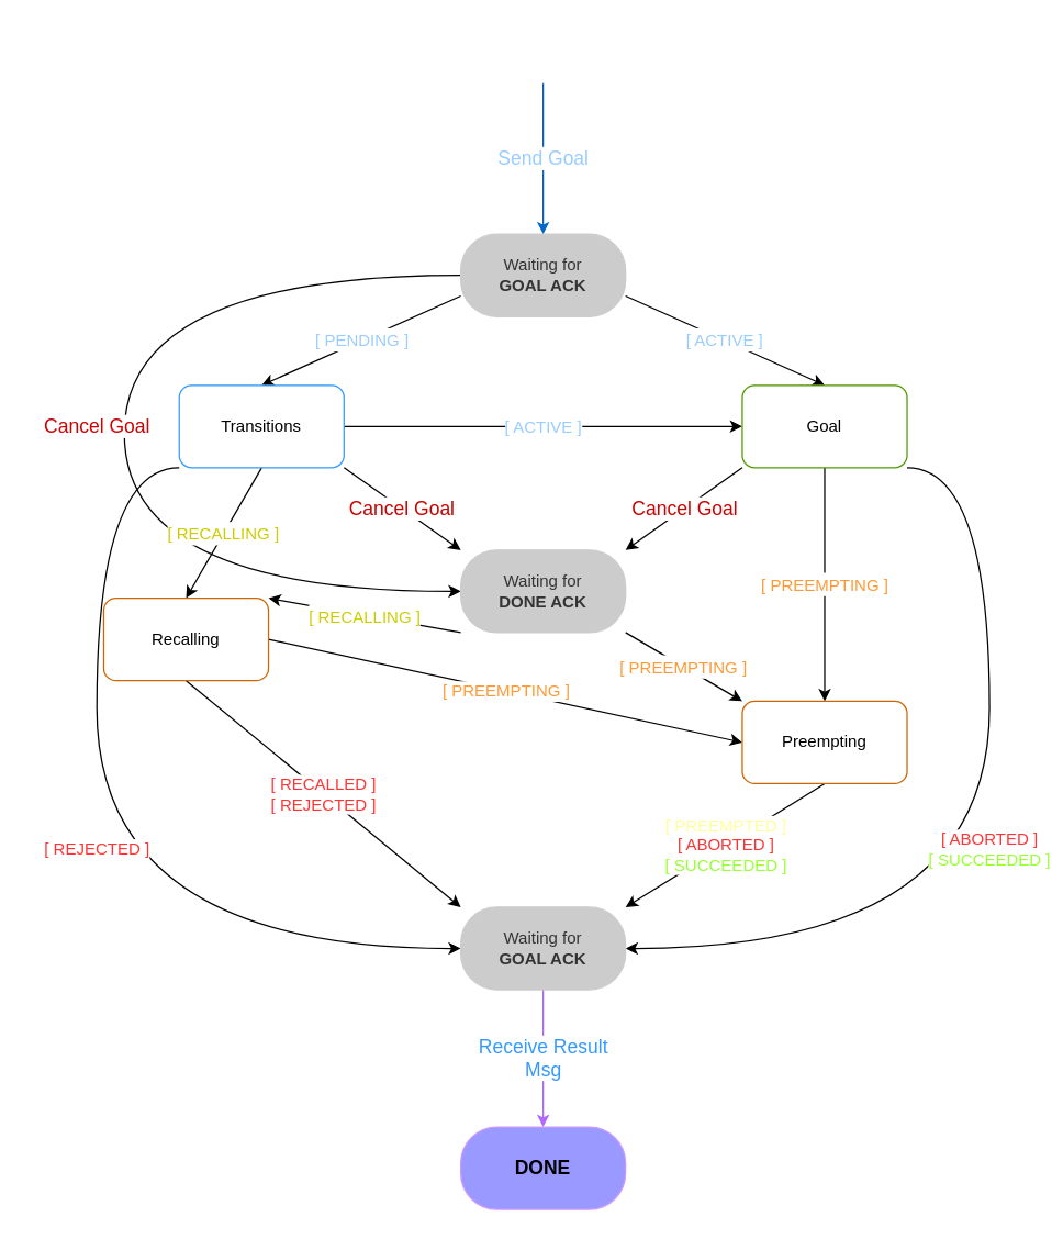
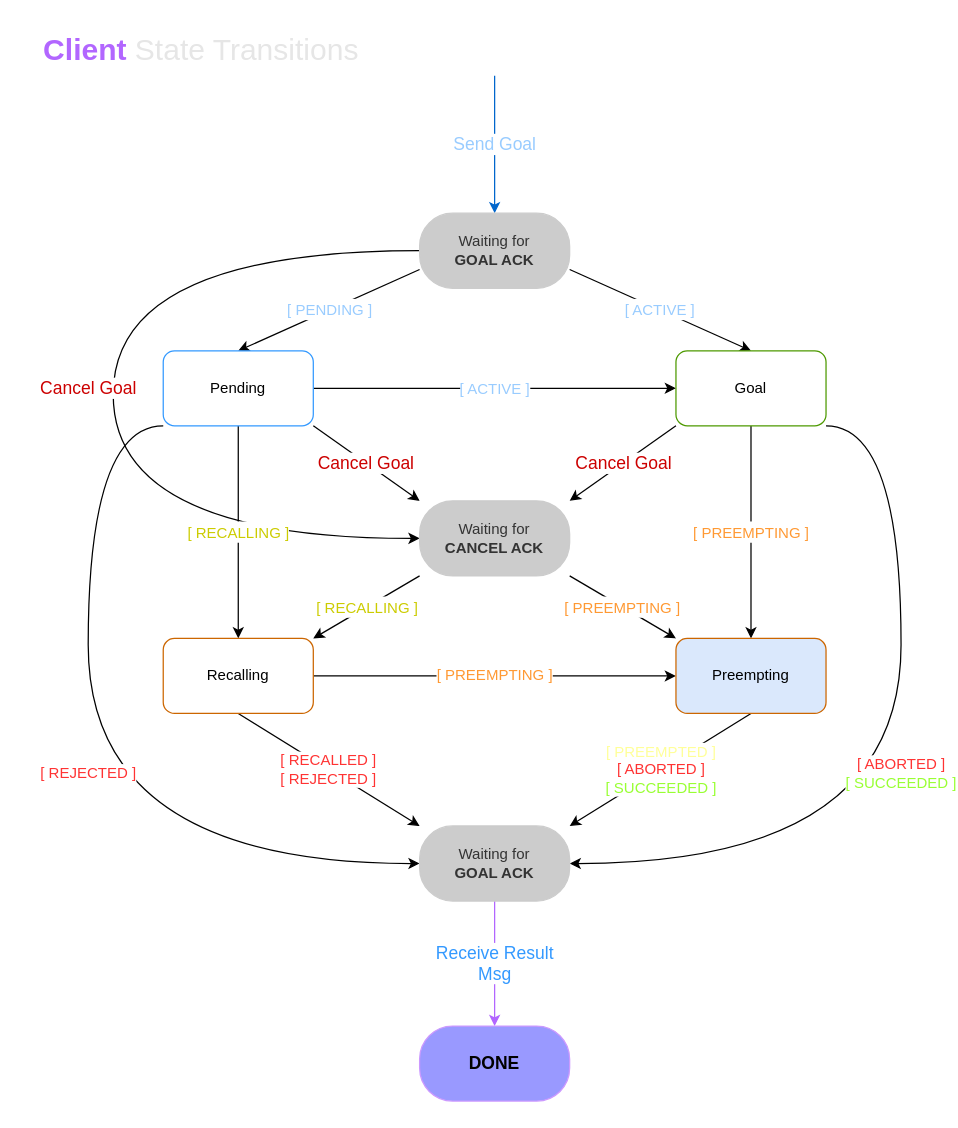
+ <mxCell id="3" value="&lt;font style=&quot;font-size: 24px;&quot;&gt;&lt;b style=&quot;&quot;&gt;&lt;font color=&quot;#b266ff&quot;&gt;Client&lt;/font&gt;&lt;/b&gt;&lt;font color=&quot;#e6e6e6&quot;&gt; State Transitions&lt;/font&gt;&lt;/font&gt;" style="text;html=1;align=center;verticalAlign=middle;resizable=0;points=[];autosize=1;strokeColor=none;fillColor=none;fontSize=14;fontColor=#CC0000;" parent="1" vertex="1"><mxGeometry x="20" y="20" width="280" height="40" as="geometry" /></mxCell>
- <mxCell id="15" value="Transitions" style="rounded=1;whiteSpace=wrap;html=1;strokeColor=#3399FF;" vertex="1" parent="1"><mxGeometry x="130" y="280" width="120" height="60" as="geometry" /></mxCell>
+ <mxCell id="15" value="Pending" style="rounded=1;whiteSpace=wrap;html=1;strokeColor=#3399FF;" vertex="1" parent="1"><mxGeometry x="130" y="280" width="120" height="60" as="geometry" /></mxCell>
- <mxCell id="10" value="&lt;font color=&quot;#333333&quot;&gt;Waiting for&lt;br&gt;&lt;b&gt;DONE ACK&lt;/b&gt;&lt;/font&gt;" style="rounded=1;whiteSpace=wrap;html=1;arcSize=44;fillColor=#CCCCCC;strokeColor=#CCCCCC;" vertex="1" parent="1"><mxGeometry x="335" y="400" width="120" height="60" as="geometry" /></mxCell>
+ <mxCell id="10" value="&lt;font color=&quot;#333333&quot;&gt;Waiting for&lt;br&gt;&lt;b&gt;CANCEL ACK&lt;/b&gt;&lt;/font&gt;" style="rounded=1;whiteSpace=wrap;html=1;arcSize=44;fillColor=#CCCCCC;strokeColor=#CCCCCC;" vertex="1" parent="1"><mxGeometry x="335" y="400" width="120" height="60" as="geometry" /></mxCell>
- <mxCell id="22" value="Recalling" style="rounded=1;whiteSpace=wrap;html=1;strokeColor=#CC6600;" vertex="1" parent="1"><mxGeometry x="75" y="435" width="120" height="60" as="geometry" /></mxCell>
+ <mxCell id="22" value="Recalling" style="rounded=1;whiteSpace=wrap;html=1;strokeColor=#CC6600;" vertex="1" parent="1"><mxGeometry x="130" y="510" width="120" height="60" as="geometry" /></mxCell>
- <mxCell id="24" value="Preempting" style="rounded=1;whiteSpace=wrap;html=1;strokeColor=#CC6600;" vertex="1" parent="1"><mxGeometry x="540" y="510" width="120" height="60" as="geometry" /></mxCell>
+ <mxCell id="24" value="Preempting" style="rounded=1;whiteSpace=wrap;html=1;strokeColor=#CC6600;fillColor=#dae8fc;" vertex="1" parent="1"><mxGeometry x="540" y="510" width="120" height="60" as="geometry" /></mxCell>
